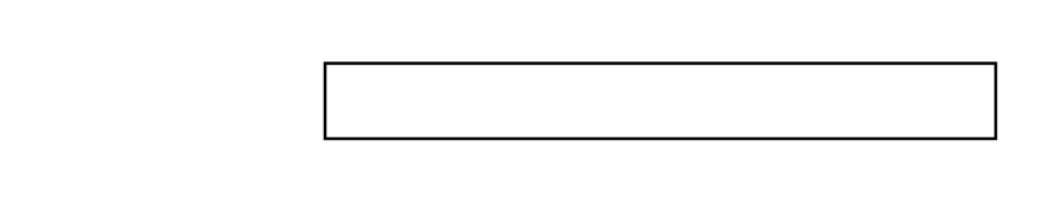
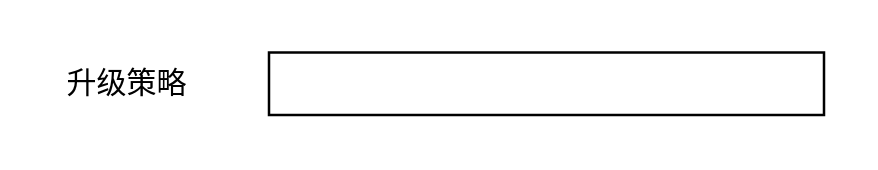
+ <mxCell id="2" value="升级策略" style="text;html=1;strokeColor=none;fillColor=none;align=center;verticalAlign=middle;whiteSpace=wrap;rounded=0;" vertex="1" parent="1"><mxGeometry x="20" y="23" width="61" height="20" as="geometry" /></mxCell>
